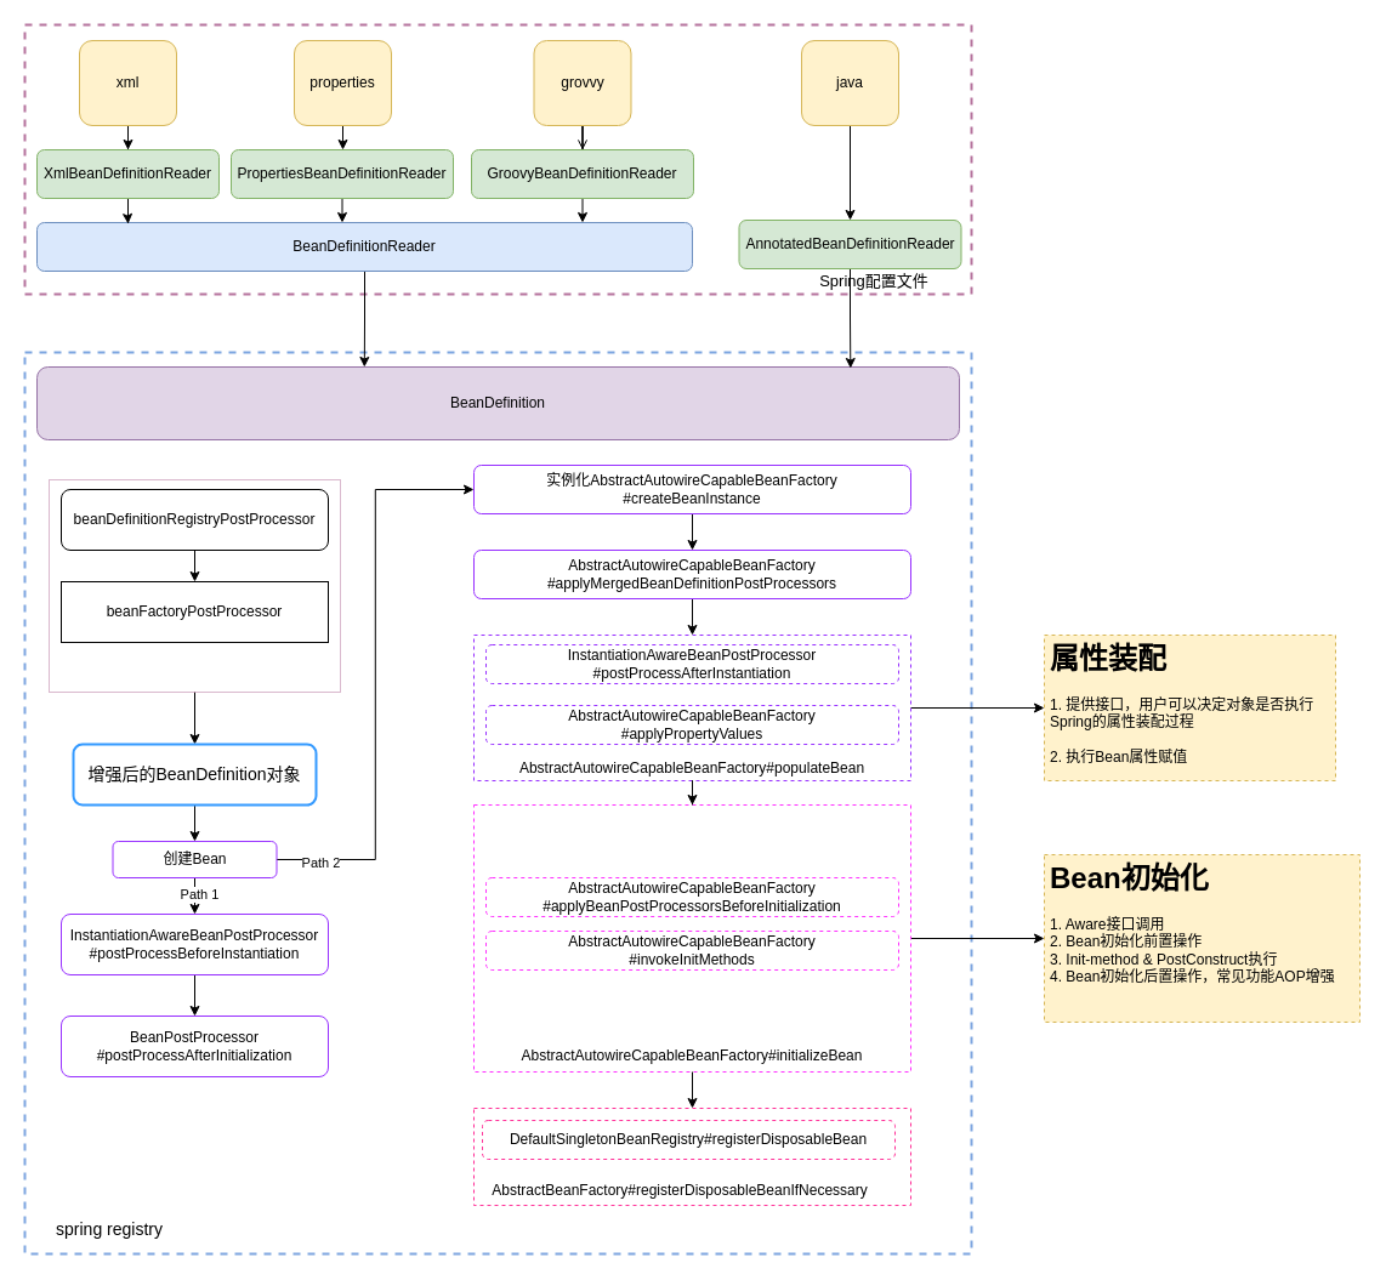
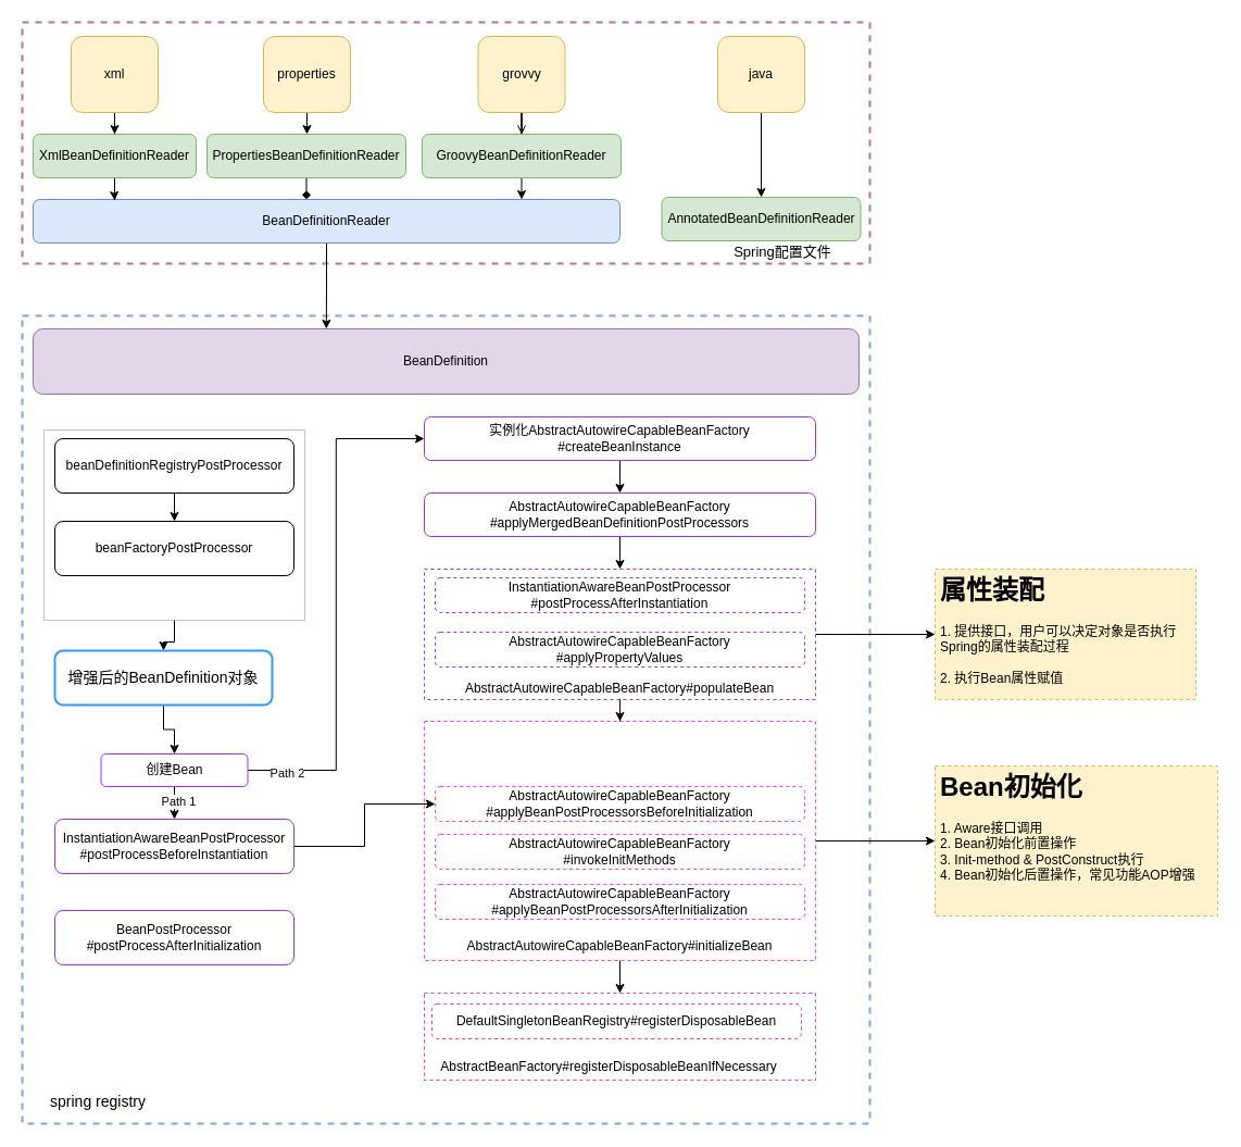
- <mxCell id="22" style="edgeStyle=orthogonalEdgeStyle;rounded=0;orthogonalLoop=1;jettySize=auto;html=1;entryX=0.467;entryY=0;entryDx=0;entryDy=0;entryPerimeter=0;" edge="1" parent="1" source="23" target="15"><mxGeometry relative="1" as="geometry" /></mxCell>
+ <mxCell id="22" style="edgeStyle=orthogonalEdgeStyle;rounded=0;orthogonalLoop=1;jettySize=auto;html=1;entryX=0.467;entryY=0;entryDx=0;entryDy=0;entryPerimeter=0;endArrow=diamond;" edge="1" parent="1" source="23" target="15"><mxGeometry relative="1" as="geometry" /></mxCell>
- <mxCell id="18" style="edgeStyle=orthogonalEdgeStyle;rounded=0;orthogonalLoop=1;jettySize=auto;html=1;entryX=0.882;entryY=0.017;entryDx=0;entryDy=0;entryPerimeter=0;" edge="1" parent="1" source="19" target="16"><mxGeometry relative="1" as="geometry" /></mxCell>
- <mxCell id="29" value="beanFactoryPostProcessor" style="whiteSpace=wrap;html=1;glass=0;strokeColor=#000000;strokeWidth=1;fillColor=none;rounded=0;" vertex="1" parent="1"><mxGeometry x="50" y="479" width="220" height="50" as="geometry" /></mxCell>
+ <mxCell id="29" value="beanFactoryPostProcessor" style="rounded=1;whiteSpace=wrap;html=1;glass=0;strokeColor=#000000;strokeWidth=1;fillColor=none;" vertex="1" parent="1"><mxGeometry x="50" y="479" width="220" height="50" as="geometry" /></mxCell>
- <mxCell id="31" value="&lt;font style=&quot;font-size: 14px&quot;&gt;增强后的BeanDefinition对象&lt;/font&gt;" style="rounded=1;whiteSpace=wrap;html=1;glass=0;strokeWidth=2;fillColor=none;strokeColor=#3399FF;" vertex="1" parent="1"><mxGeometry x="60" y="613" width="200" height="50" as="geometry" /></mxCell>
+ <mxCell id="31" value="&lt;font style=&quot;font-size: 14px&quot;&gt;增强后的BeanDefinition对象&lt;/font&gt;" style="rounded=1;whiteSpace=wrap;html=1;glass=0;strokeWidth=2;fillColor=none;strokeColor=#3399FF;" vertex="1" parent="1"><mxGeometry x="50" y="598" width="200" height="50" as="geometry" /></mxCell>
- <mxCell id="37" style="edgeStyle=orthogonalEdgeStyle;rounded=0;orthogonalLoop=1;jettySize=auto;html=1;entryX=0.5;entryY=0;entryDx=0;entryDy=0;endArrow=classic;endFill=1;" edge="1" parent="1" source="38" target="39"><mxGeometry relative="1" as="geometry" /></mxCell>
+ <mxCell id="37" style="edgeStyle=orthogonalEdgeStyle;rounded=0;orthogonalLoop=1;jettySize=auto;html=1;endArrow=classic;endFill=1;" edge="1" parent="1" source="38" target="53"><mxGeometry relative="1" as="geometry" /></mxCell>
+ <mxCell id="55" value="AbstractAutowireCapableBeanFactory&lt;br&gt;#applyBeanPostProcessorsAfterInitialization" style="rounded=1;whiteSpace=wrap;html=1;glass=0;dashed=1;strokeWidth=1;fillColor=none;strokeColor=#FF33FF;" vertex="1" parent="1"><mxGeometry x="400" y="813" width="340" height="32" as="geometry" /></mxCell>
